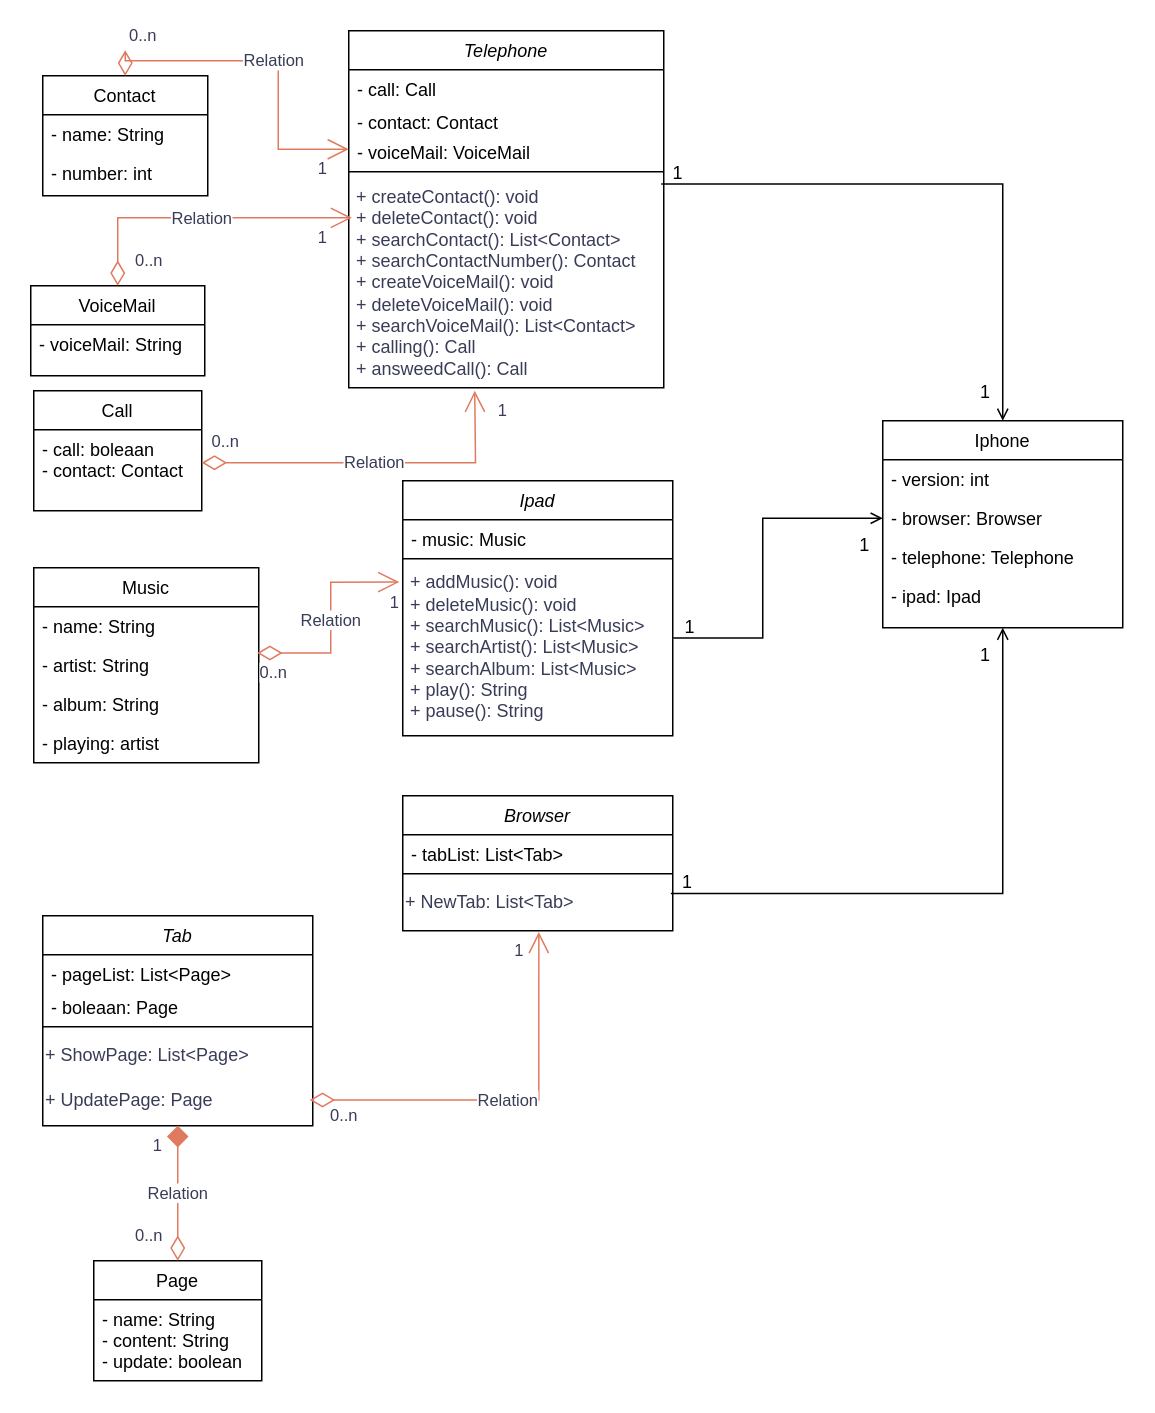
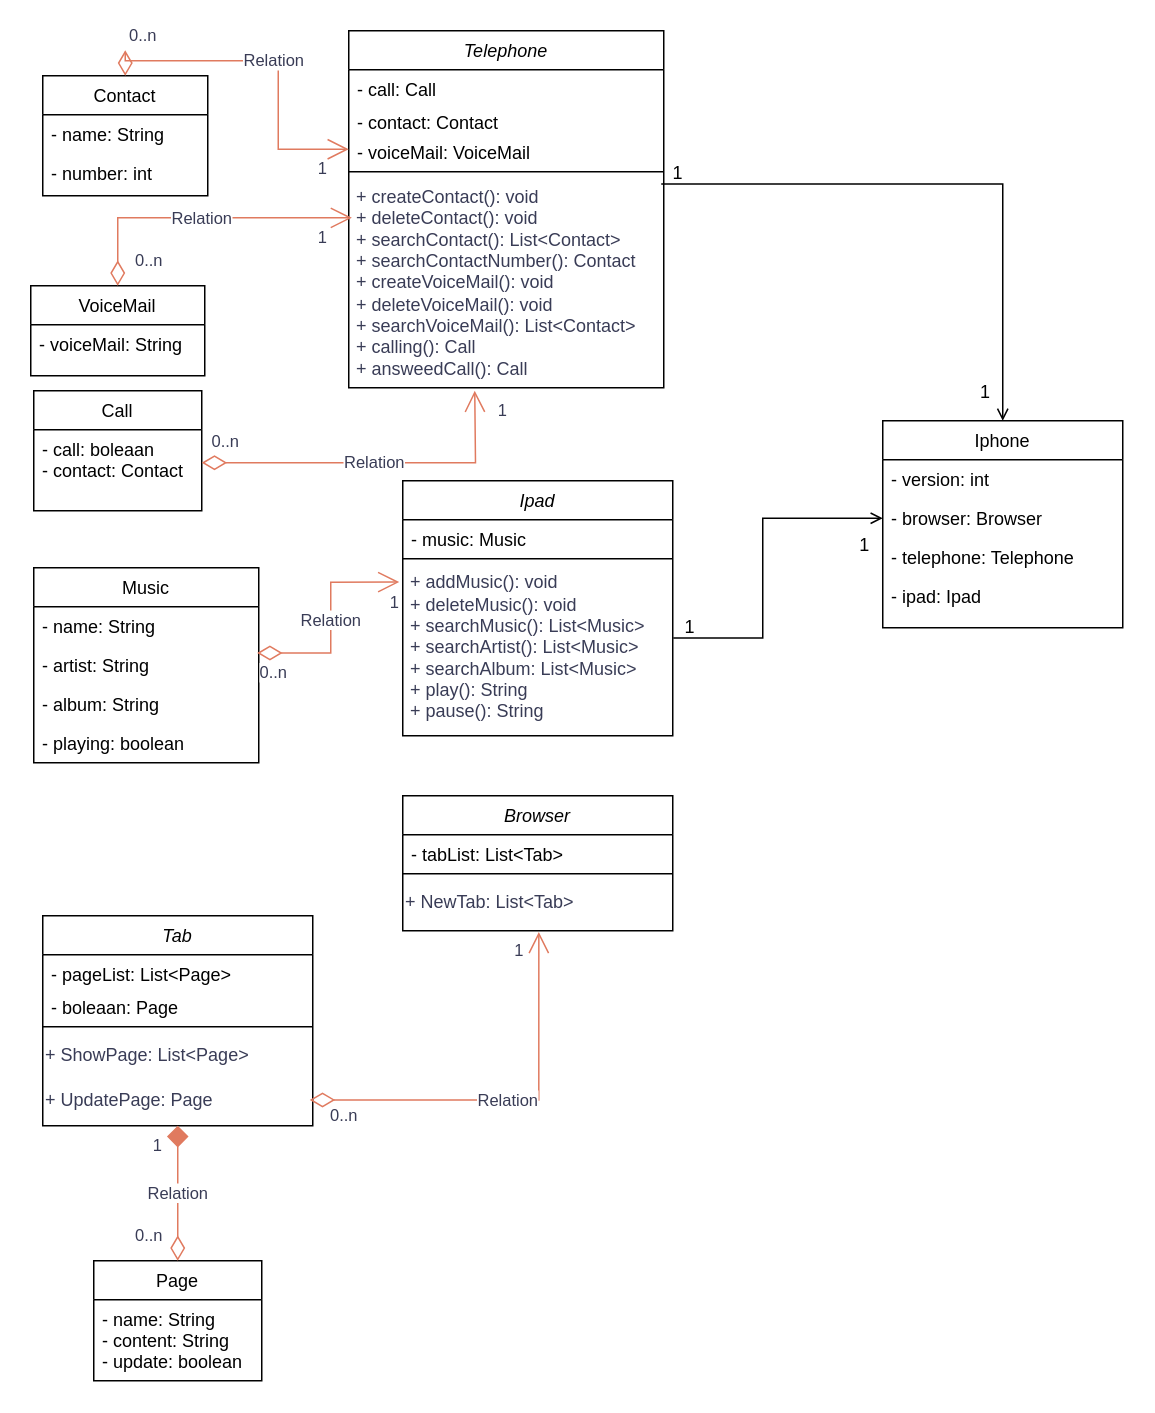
- <mxCell id="34" value="- playing: artist" style="text;align=left;verticalAlign=top;spacingLeft=4;spacingRight=4;overflow=hidden;rotatable=0;points=[[0,0.5],[1,0.5]];portConstraint=eastwest;rounded=0;shadow=0;html=0;" vertex="1" parent="30"><mxGeometry y="104" width="150" height="26" as="geometry" /></mxCell>
+ <mxCell id="34" value="- playing: boolean" style="text;align=left;verticalAlign=top;spacingLeft=4;spacingRight=4;overflow=hidden;rotatable=0;points=[[0,0.5],[1,0.5]];portConstraint=eastwest;rounded=0;shadow=0;html=0;" vertex="1" parent="30"><mxGeometry y="104" width="150" height="26" as="geometry" /></mxCell>
- <mxCell id="49" value="" style="endArrow=open;shadow=0;strokeWidth=1;rounded=0;endFill=1;edgeStyle=elbowEdgeStyle;elbow=horizontal;exitX=0.993;exitY=0.307;exitDx=0;exitDy=0;exitPerimeter=0;entryX=0.5;entryY=1;entryDx=0;entryDy=0;" edge="1" parent="1" source="61" target="13"><mxGeometry x="0.5" y="41" relative="1" as="geometry"><mxPoint x="448" y="615" as="sourcePoint" /><mxPoint x="617.2" y="397.998" as="targetPoint" /><mxPoint x="-40" y="32" as="offset" /><Array as="points"><mxPoint x="668" y="530" /></Array></mxGeometry></mxCell>
- <mxCell id="50" value="1" style="resizable=0;align=left;verticalAlign=bottom;labelBackgroundColor=none;fontSize=12;" connectable="0" vertex="1" parent="49"><mxGeometry x="-1" relative="1" as="geometry"><mxPoint x="6" y="1" as="offset" /></mxGeometry></mxCell>
- <mxCell id="51" value="1" style="resizable=0;align=right;verticalAlign=bottom;labelBackgroundColor=none;fontSize=12;" connectable="0" vertex="1" parent="49"><mxGeometry x="1" relative="1" as="geometry"><mxPoint x="-7" y="26" as="offset" /></mxGeometry></mxCell>
